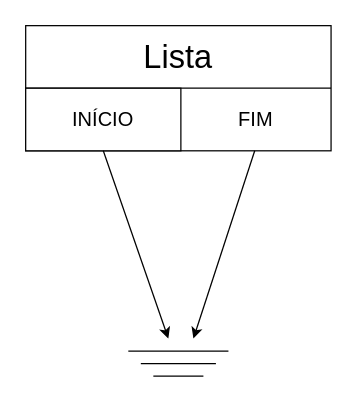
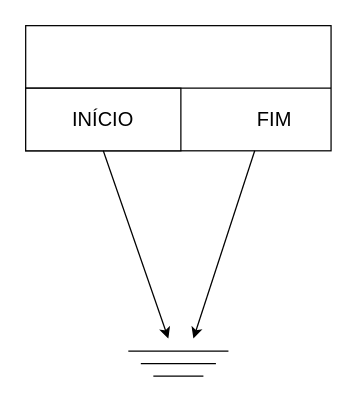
- <mxCell id="3" value="Lista" style="text;html=1;align=center;verticalAlign=middle;whiteSpace=wrap;rounded=0;fontSize=26;" vertex="1" parent="1"><mxGeometry x="112" y="30" width="60" height="30" as="geometry" /></mxCell>
- <mxCell id="7" value="FIM" style="text;html=1;align=center;verticalAlign=middle;whiteSpace=wrap;rounded=0;fontSize=16;" vertex="1" parent="1"><mxGeometry x="174" y="80" width="60" height="30" as="geometry" /></mxCell>
+ <mxCell id="7" value="FIM" style="text;html=1;align=center;verticalAlign=middle;whiteSpace=wrap;rounded=0;fontSize=16;" vertex="1" parent="1"><mxGeometry x="189" y="80" width="60" height="30" as="geometry" /></mxCell>
